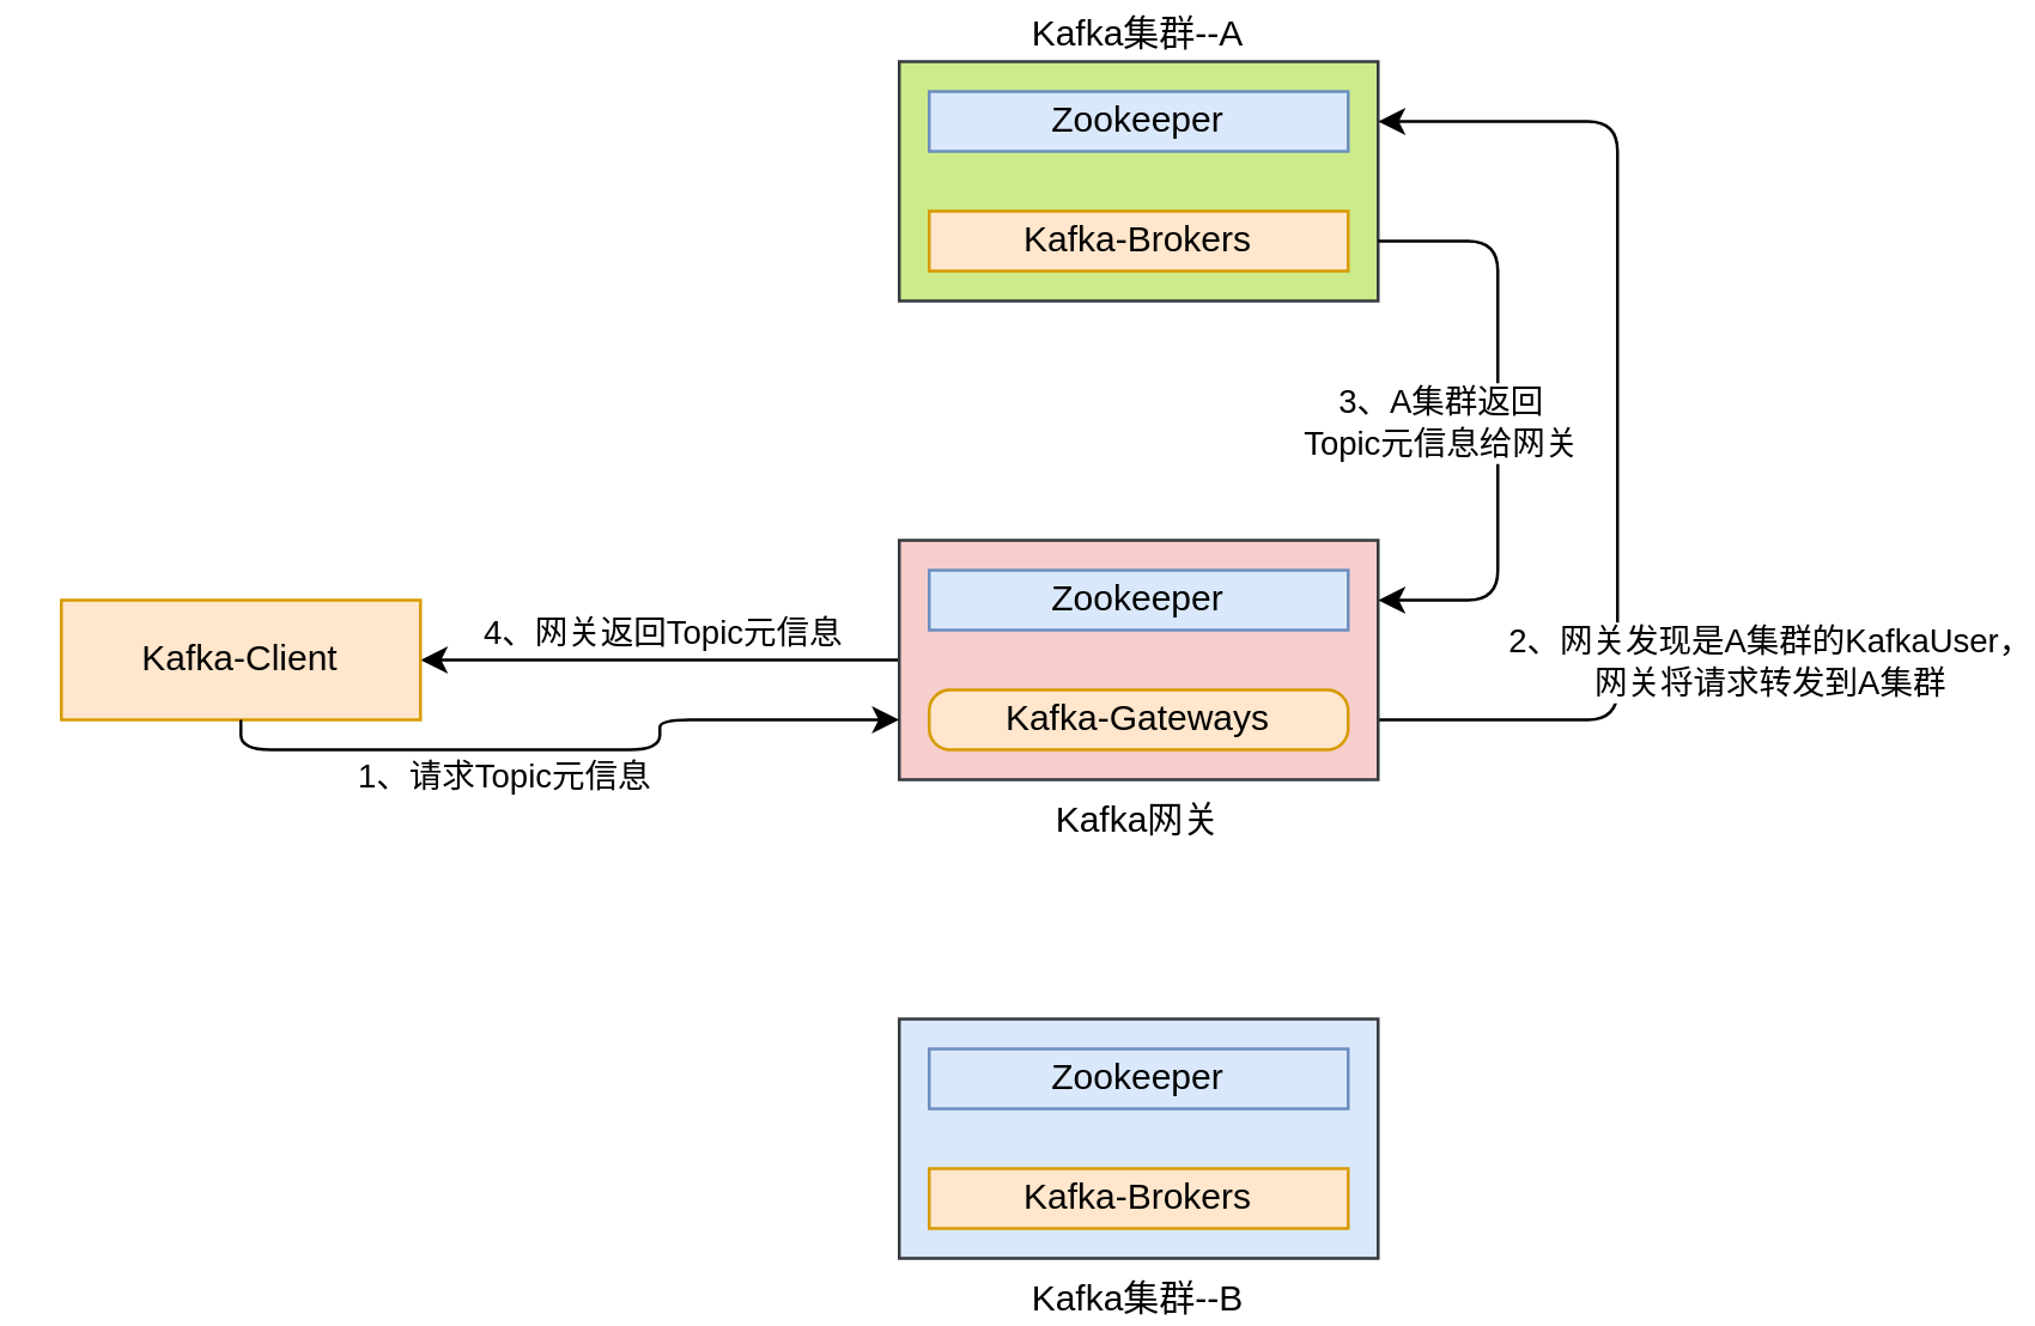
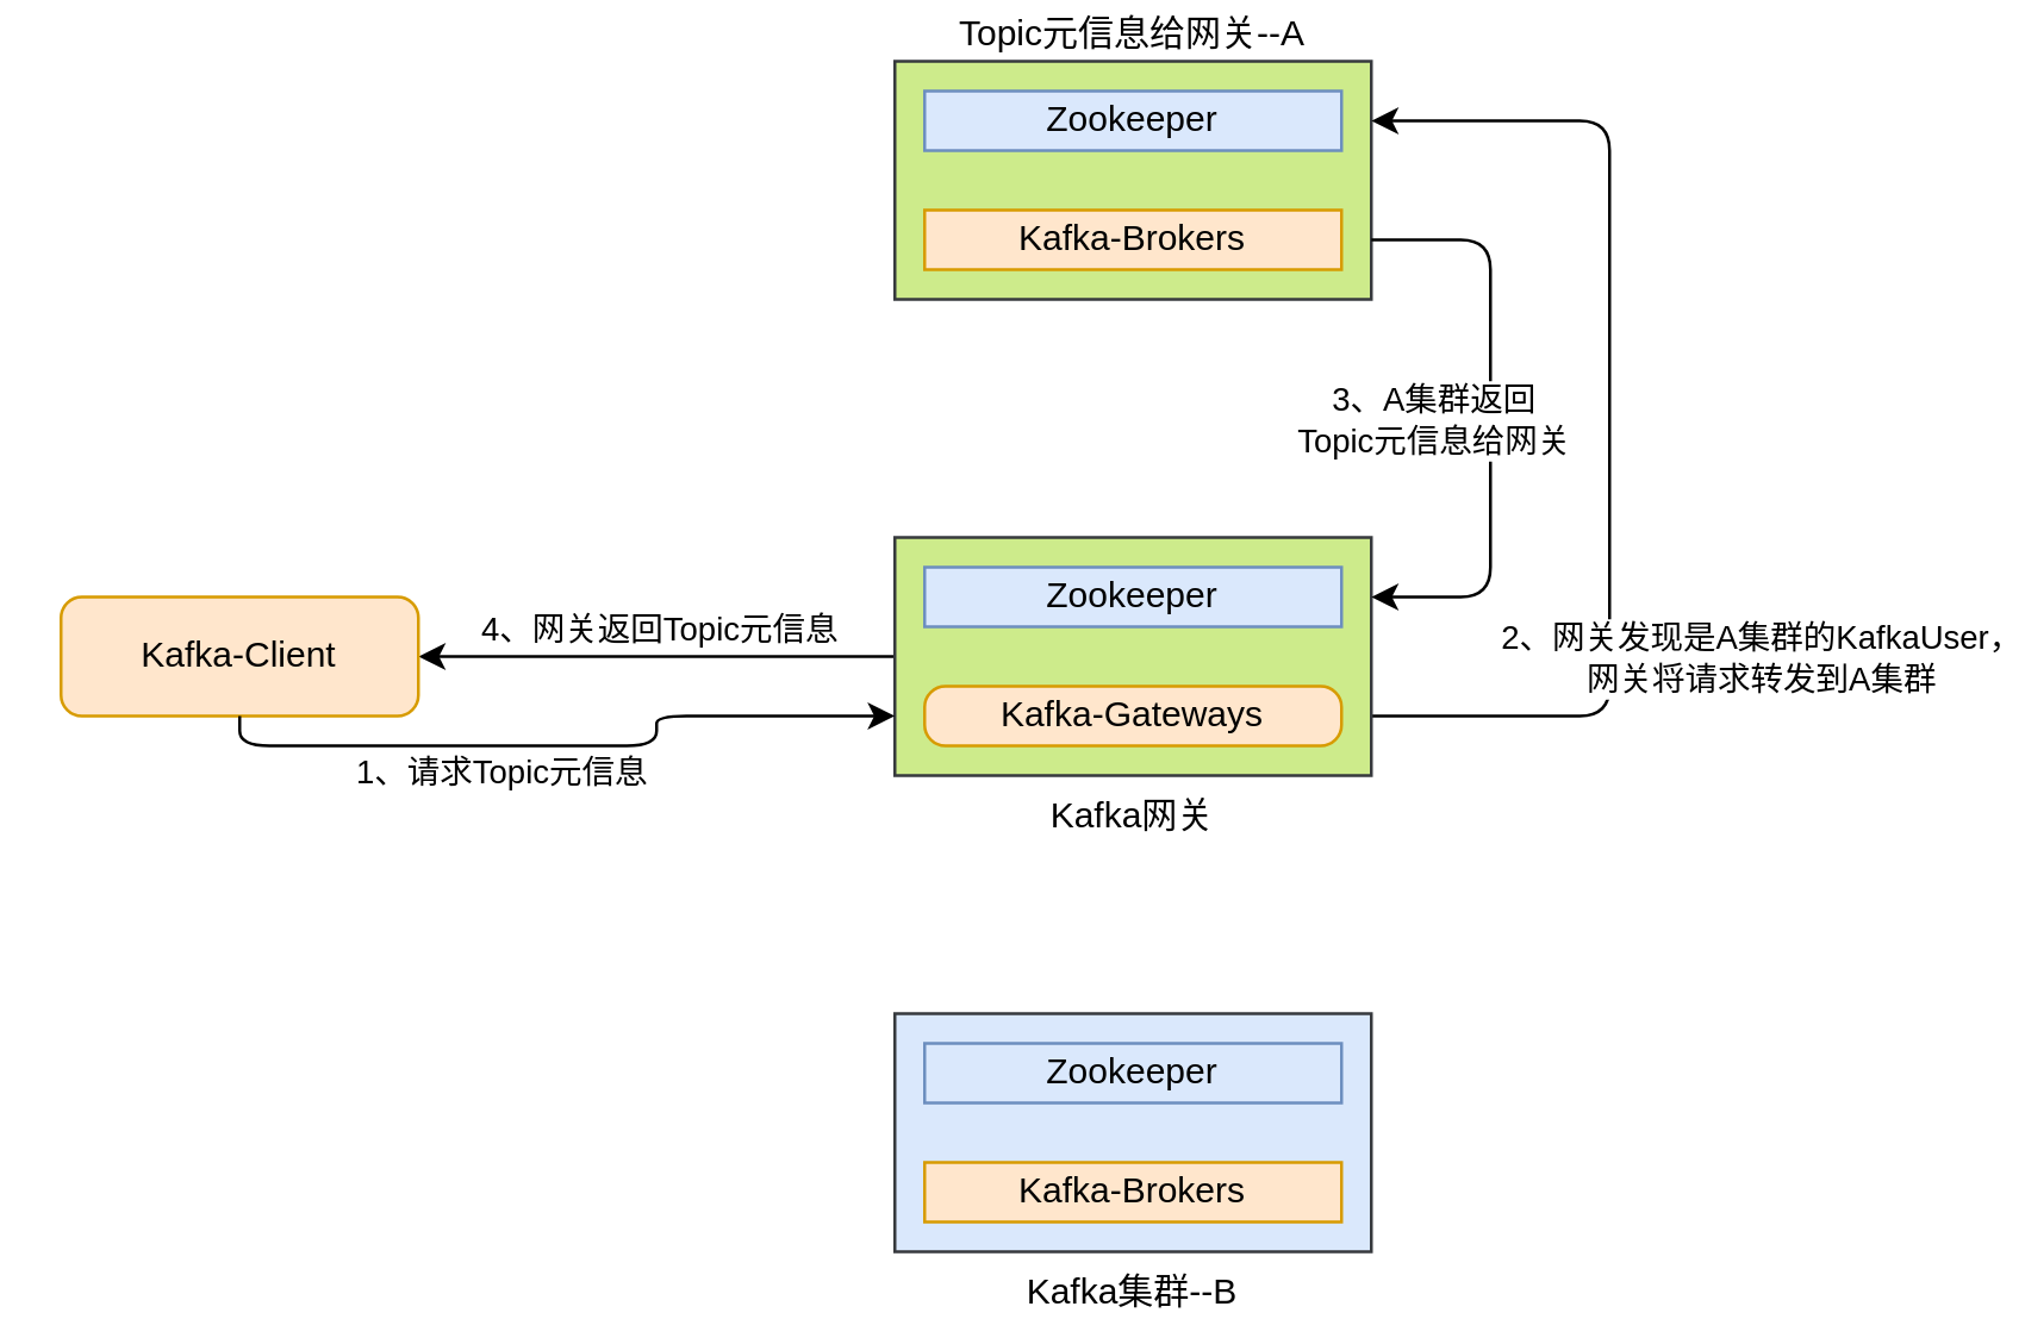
- <mxCell id="2" value="Kafka集群--A" style="rounded=0;whiteSpace=wrap;html=1;absoluteArcSize=1;arcSize=14;strokeWidth=1;fillColor=#cdeb8b;strokeColor=#36393d;labelPosition=center;verticalLabelPosition=top;align=center;verticalAlign=bottom;" vertex="1" parent="1"><mxGeometry x="300" y="20" width="160" height="80" as="geometry" /></mxCell>
+ <mxCell id="2" value="Topic元信息给网关--A" style="rounded=0;whiteSpace=wrap;html=1;absoluteArcSize=1;arcSize=14;strokeWidth=1;fillColor=#cdeb8b;strokeColor=#36393d;labelPosition=center;verticalLabelPosition=top;align=center;verticalAlign=bottom;" vertex="1" parent="1"><mxGeometry x="300" y="20" width="160" height="80" as="geometry" /></mxCell>
- <mxCell id="15" value="Kafka-Client" style="rounded=0;whiteSpace=wrap;html=1;absoluteArcSize=1;arcSize=14;strokeWidth=1;fillColor=#ffe6cc;strokeColor=#d79b00;" vertex="1" parent="1"><mxGeometry x="20" y="200" width="120" height="40" as="geometry" /></mxCell>
+ <mxCell id="15" value="Kafka-Client" style="whiteSpace=wrap;html=1;absoluteArcSize=1;arcSize=14;strokeWidth=1;fillColor=#ffe6cc;strokeColor=#d79b00;rounded=1;" vertex="1" parent="1"><mxGeometry x="20" y="200" width="120" height="40" as="geometry" /></mxCell>
- <mxCell id="9" value="Kafka网关" style="rounded=0;whiteSpace=wrap;html=1;absoluteArcSize=1;arcSize=14;strokeWidth=1;fillColor=#f8cecc;strokeColor=#36393d;labelPosition=center;verticalLabelPosition=bottom;align=center;verticalAlign=top;" vertex="1" parent="1"><mxGeometry x="300" y="180" width="160" height="80" as="geometry" /></mxCell>
+ <mxCell id="9" value="Kafka网关" style="rounded=0;whiteSpace=wrap;html=1;absoluteArcSize=1;arcSize=14;strokeWidth=1;fillColor=#cdeb8b;strokeColor=#36393d;labelPosition=center;verticalLabelPosition=bottom;align=center;verticalAlign=top;" vertex="1" parent="1"><mxGeometry x="300" y="180" width="160" height="80" as="geometry" /></mxCell>
